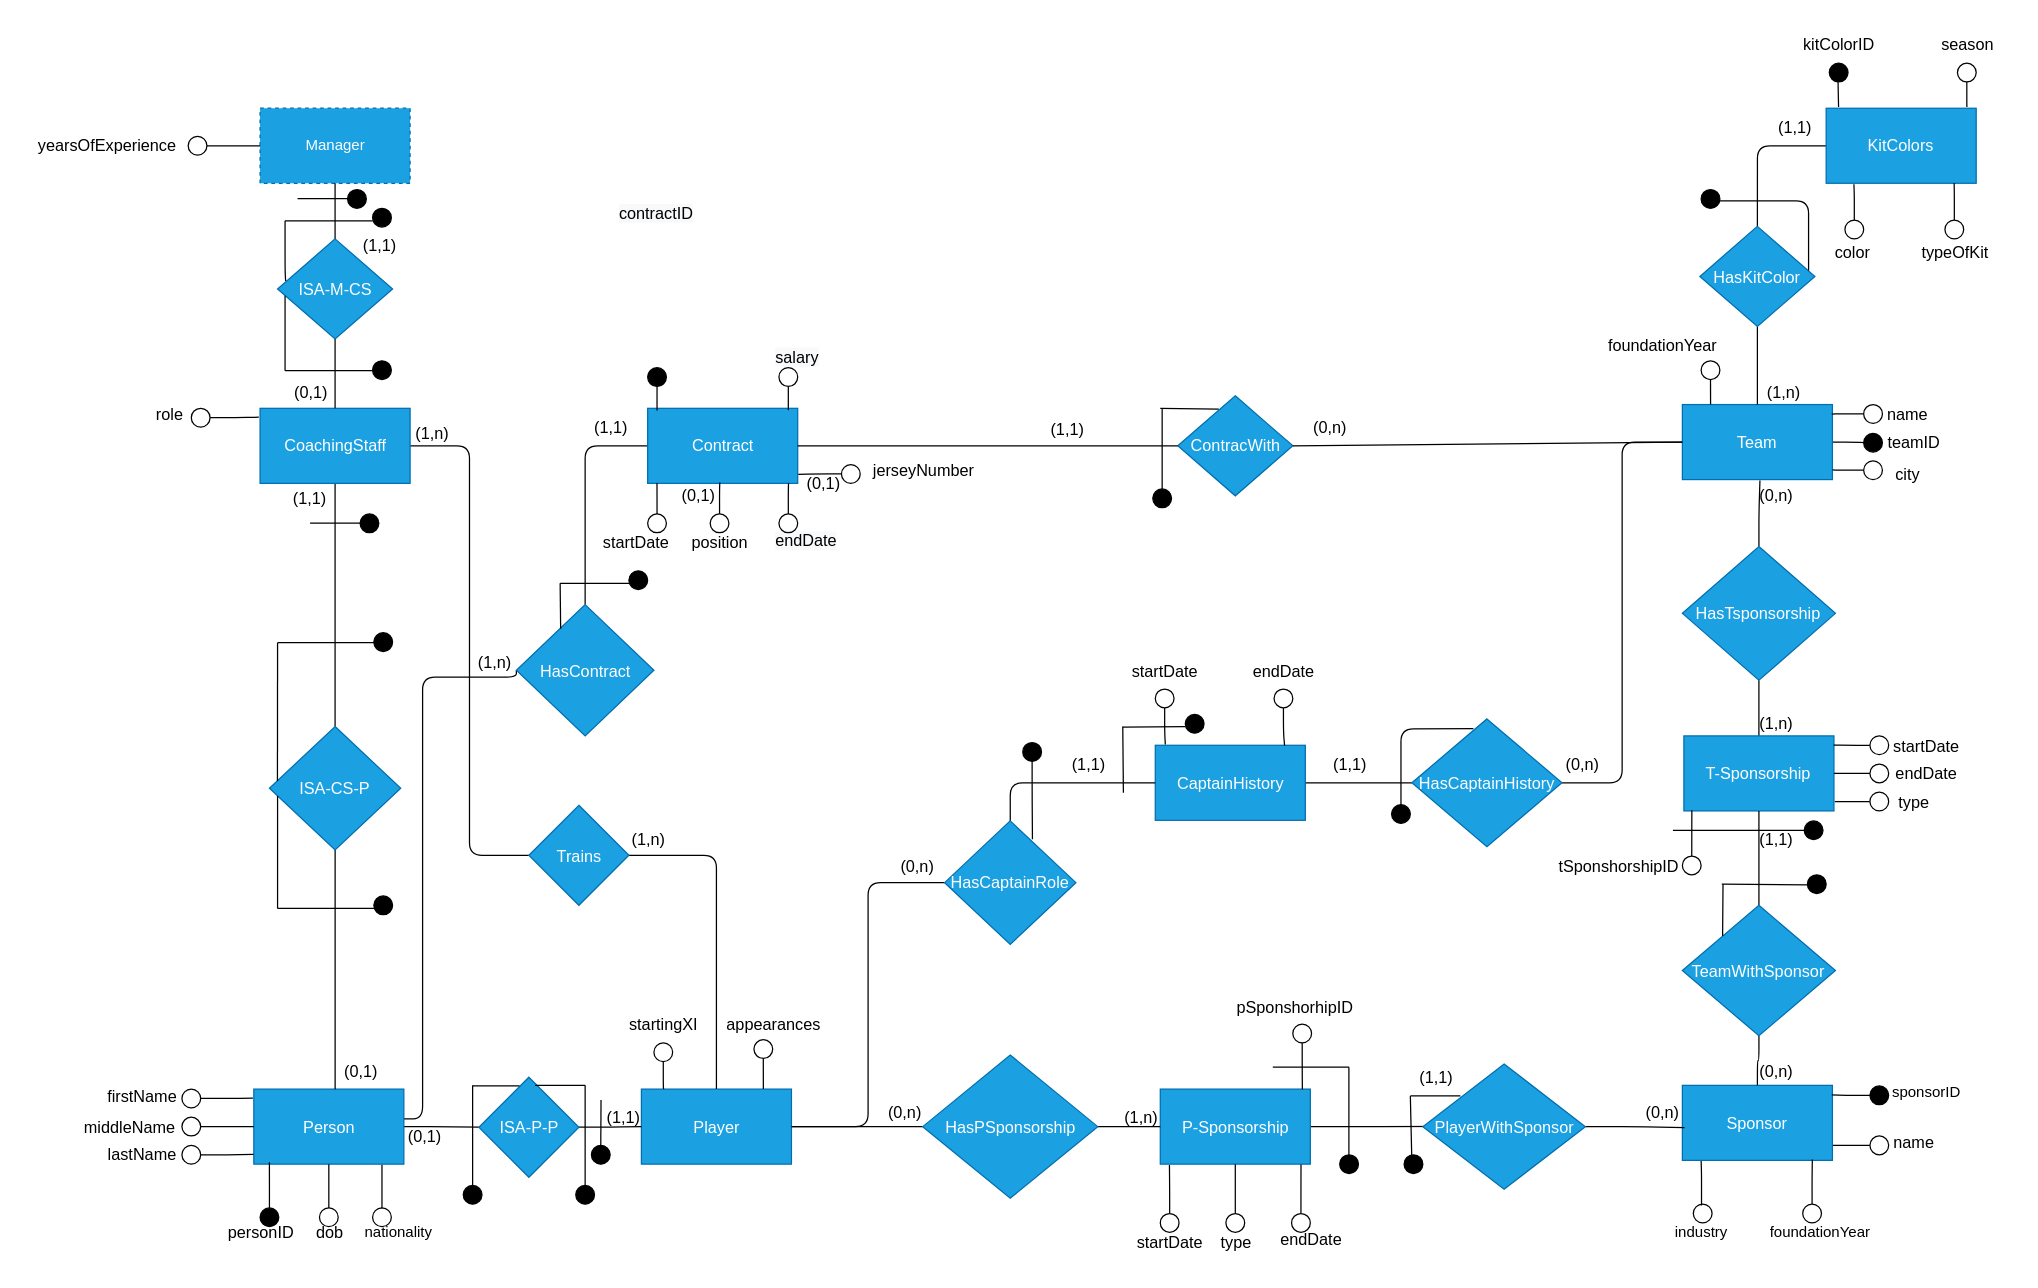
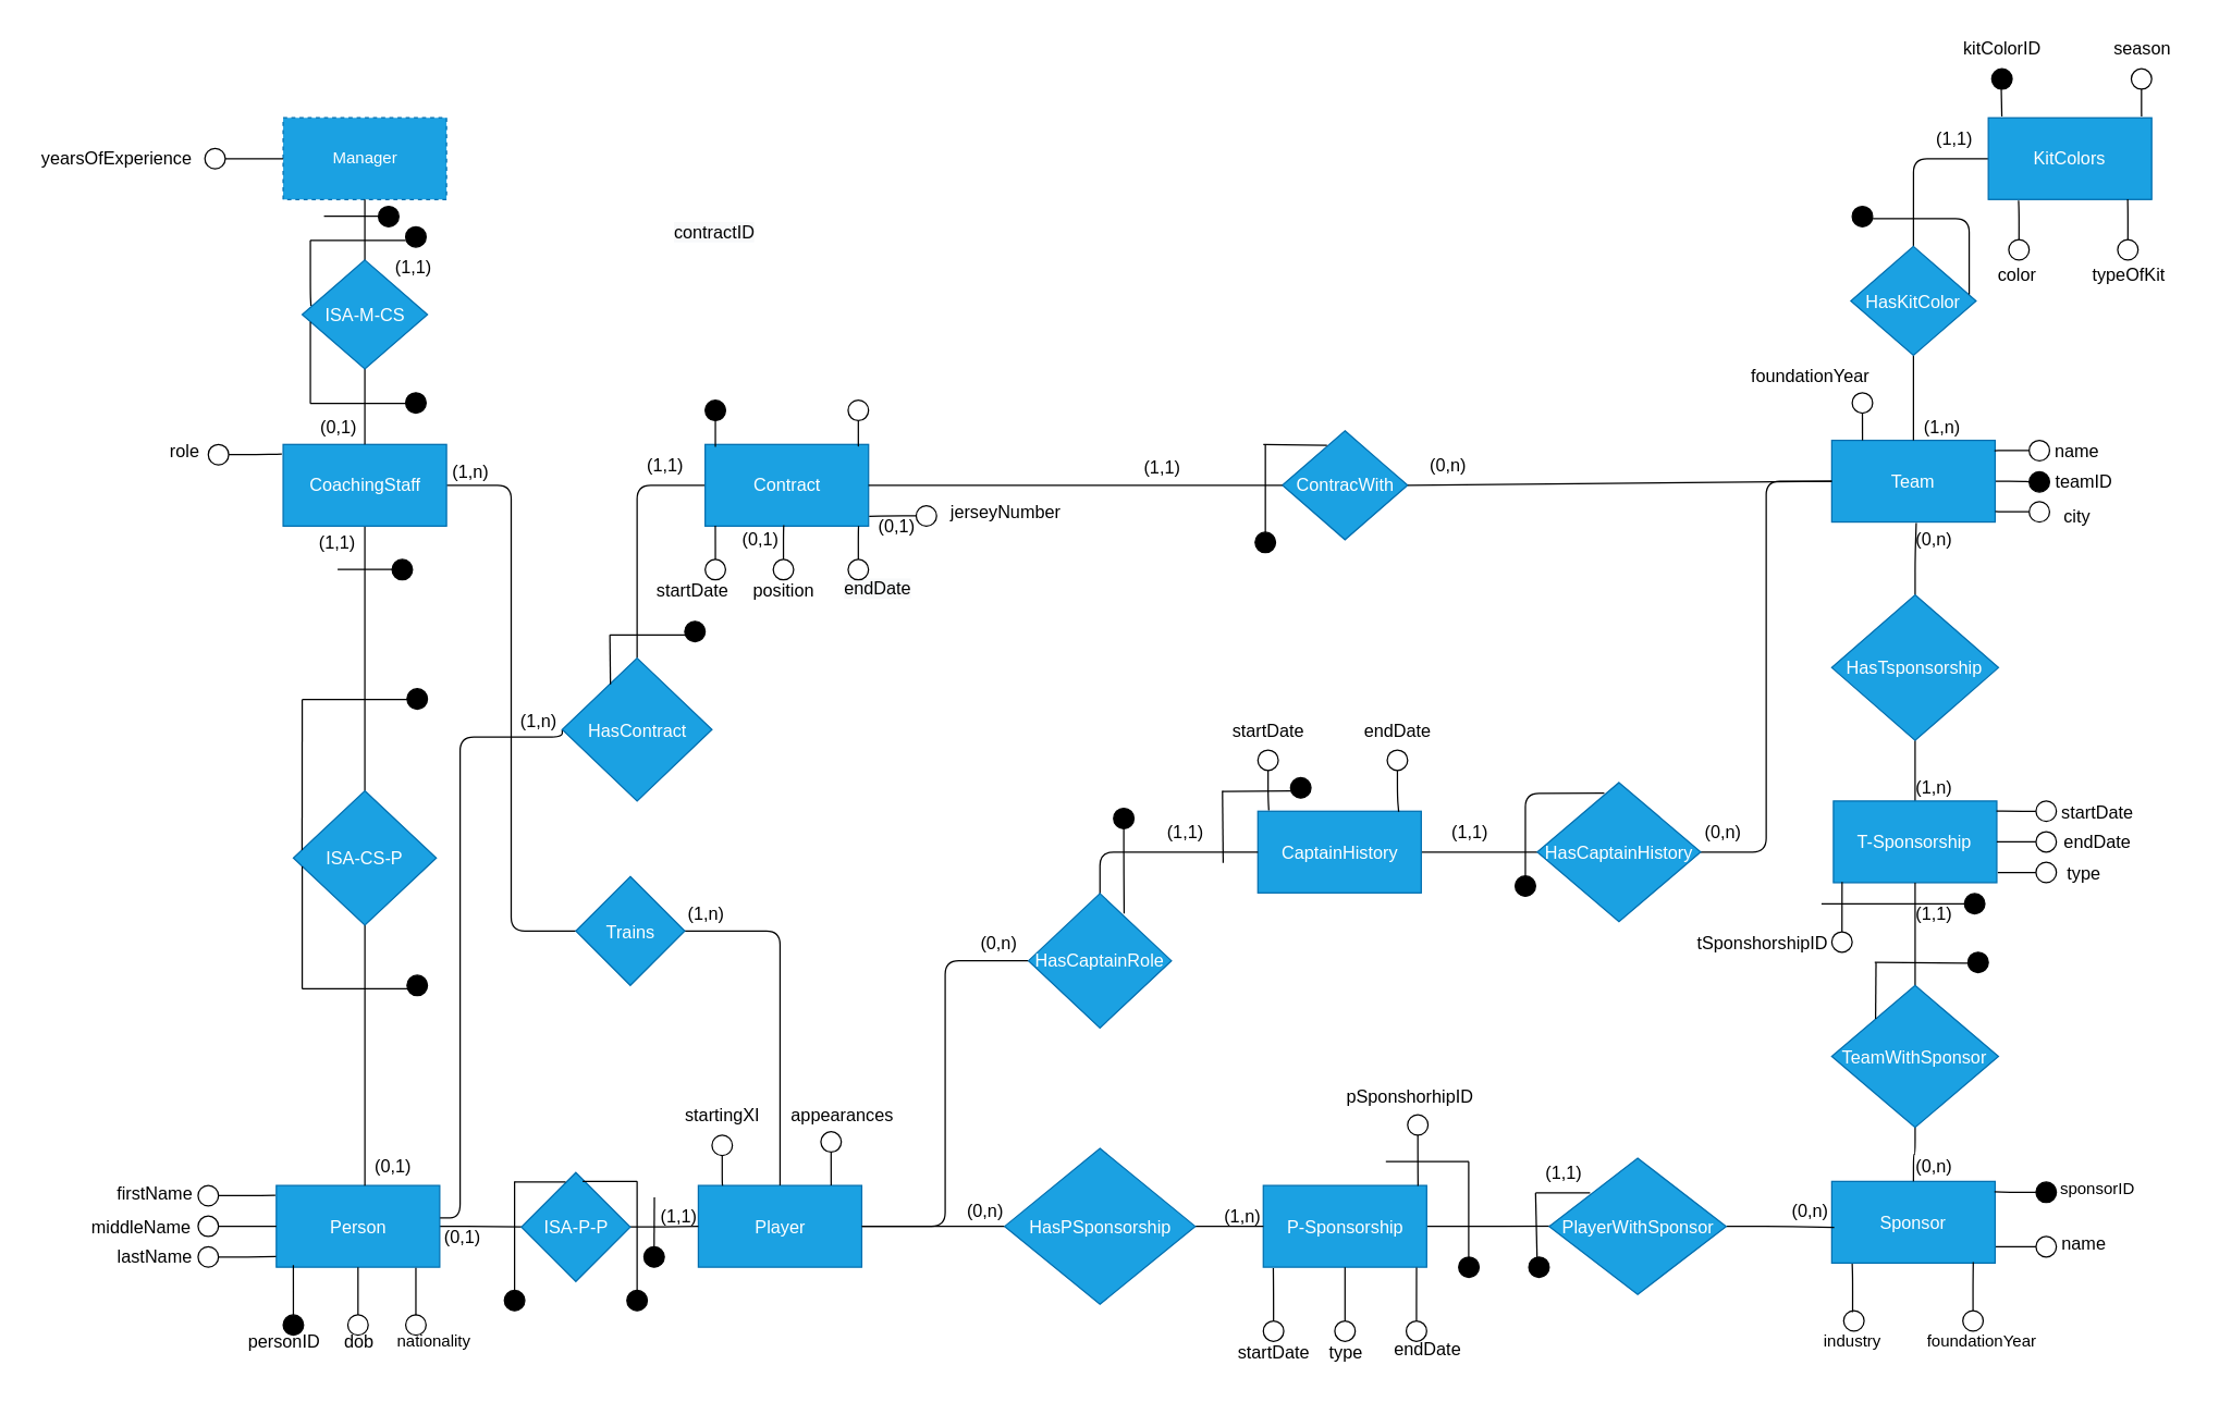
- <mxCell id="79" value="&lt;span style=&quot;color: rgb(0, 0, 0); font-family: Helvetica; font-size: 13px; font-style: normal; font-variant-ligatures: normal; font-variant-caps: normal; font-weight: 400; letter-spacing: normal; orphans: 2; text-align: center; text-indent: 0px; text-transform: none; widows: 2; word-spacing: 0px; -webkit-text-stroke-width: 0px; background-color: rgb(248, 249, 250); text-decoration-thickness: initial; text-decoration-style: initial; text-decoration-color: initial; float: none; display: inline !important;&quot;&gt;salary&lt;/span&gt;" style="text;whiteSpace=wrap;html=1;fontSize=13;fontFamily=Helvetica;fontColor=default;" parent="1" vertex="1"><mxGeometry x="617.5" y="270.5" width="50" height="20" as="geometry" /></mxCell>
